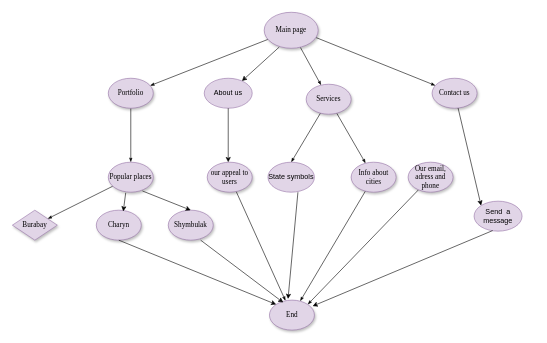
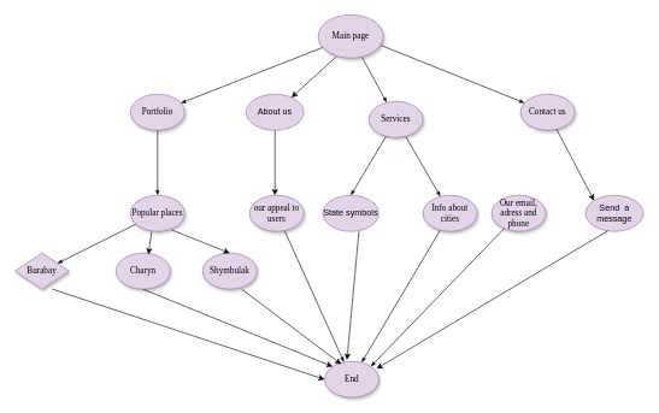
- <mxCell id="26" value="Send&amp;nbsp; a message" style="ellipse;whiteSpace=wrap;html=1;fillColor=#e1d5e7;strokeColor=#9673a6;" vertex="1" parent="1"><mxGeometry x="790" y="335" width="80" height="50" as="geometry" /></mxCell>
+ <mxCell id="26" value="Send&amp;nbsp; a message" style="ellipse;whiteSpace=wrap;html=1;fillColor=#e1d5e7;strokeColor=#9673a6;" vertex="1" parent="1"><mxGeometry x="810" y="270" width="80" height="50" as="geometry" /></mxCell>
+ <mxCell id="32" value="" style="endArrow=classic;html=1;rounded=0;strokeColor=#000000;exitX=0.693;exitY=1;exitDx=0;exitDy=0;exitPerimeter=0;entryX=0;entryY=0.5;entryDx=0;entryDy=0;" edge="1" parent="1" source="21" target="16"><mxGeometry width="50" height="50" relative="1" as="geometry"><mxPoint x="520" y="420" as="sourcePoint" /><mxPoint x="570" y="370" as="targetPoint" /></mxGeometry></mxCell>
